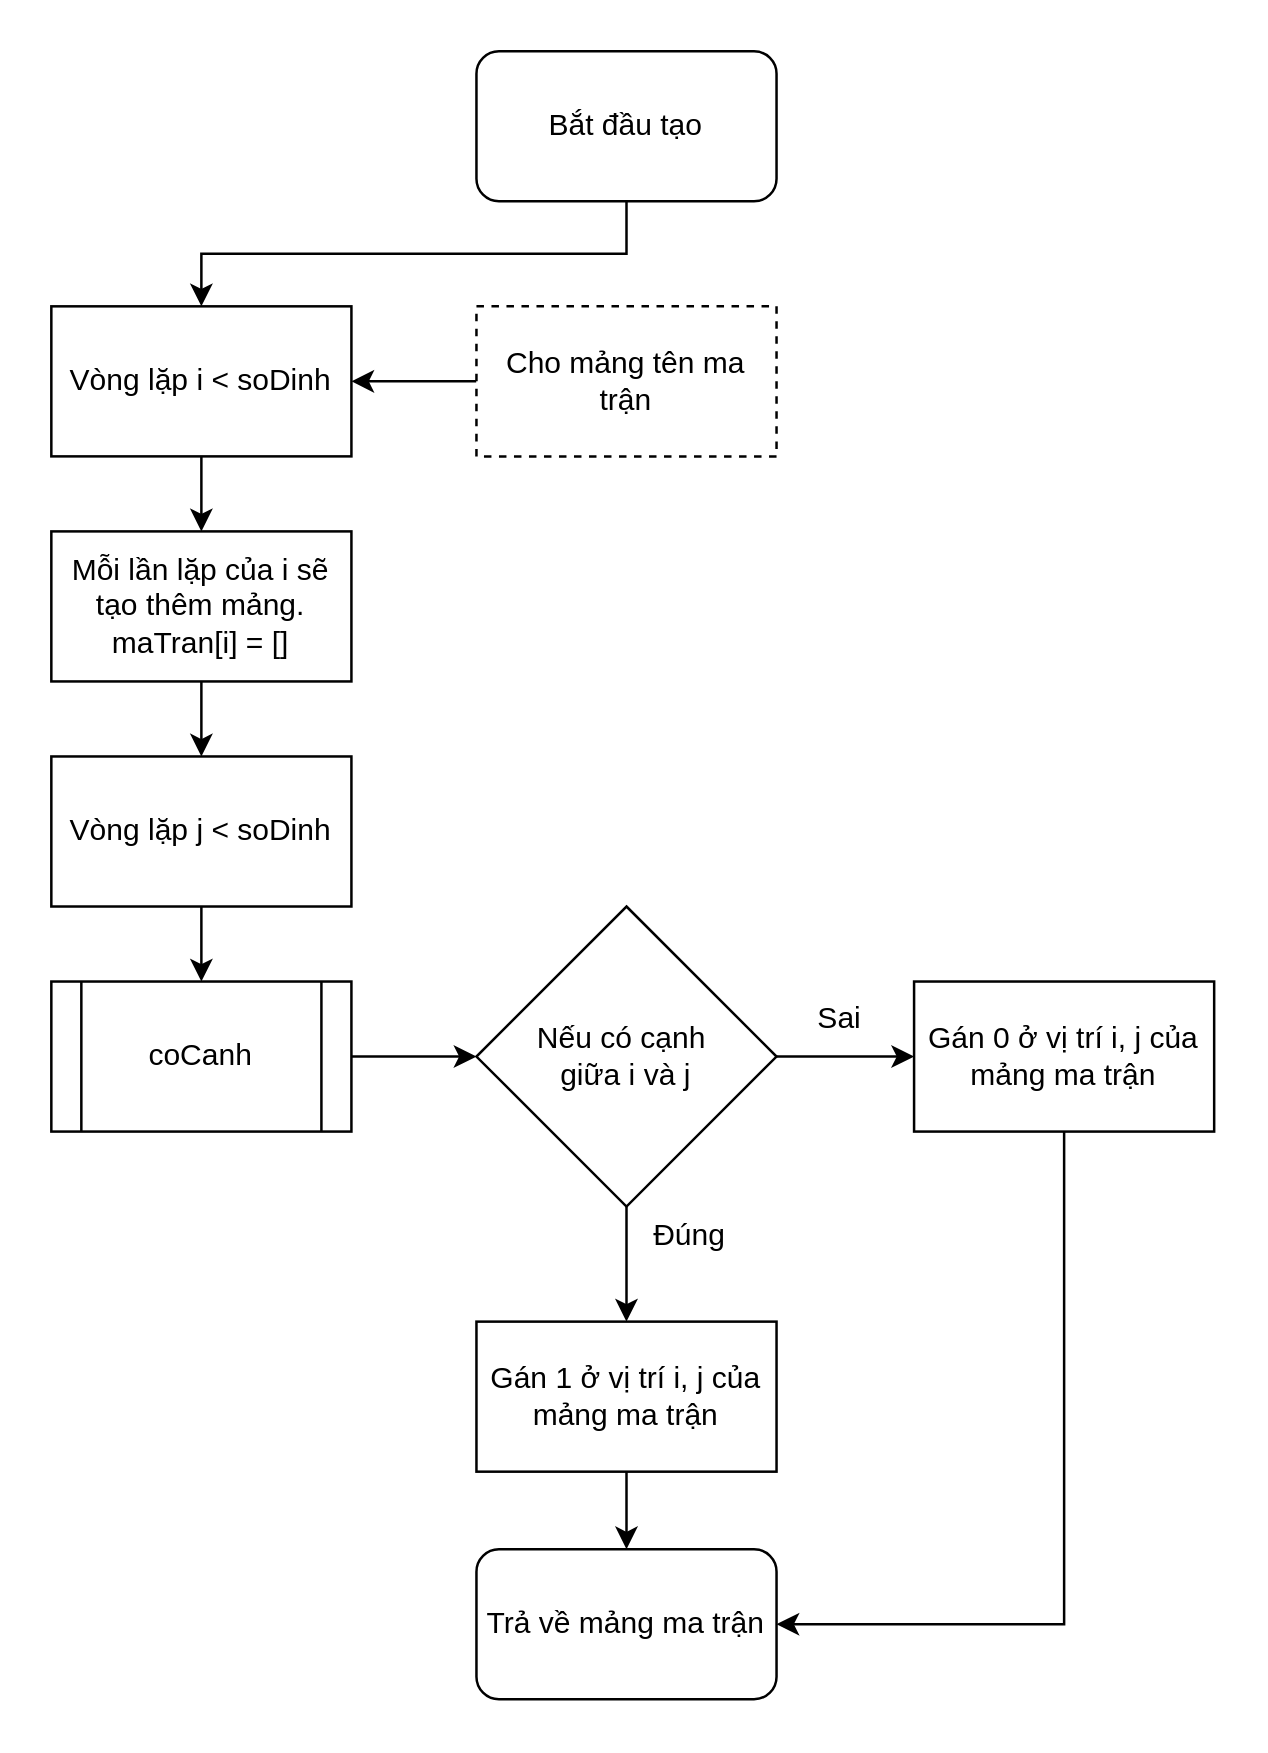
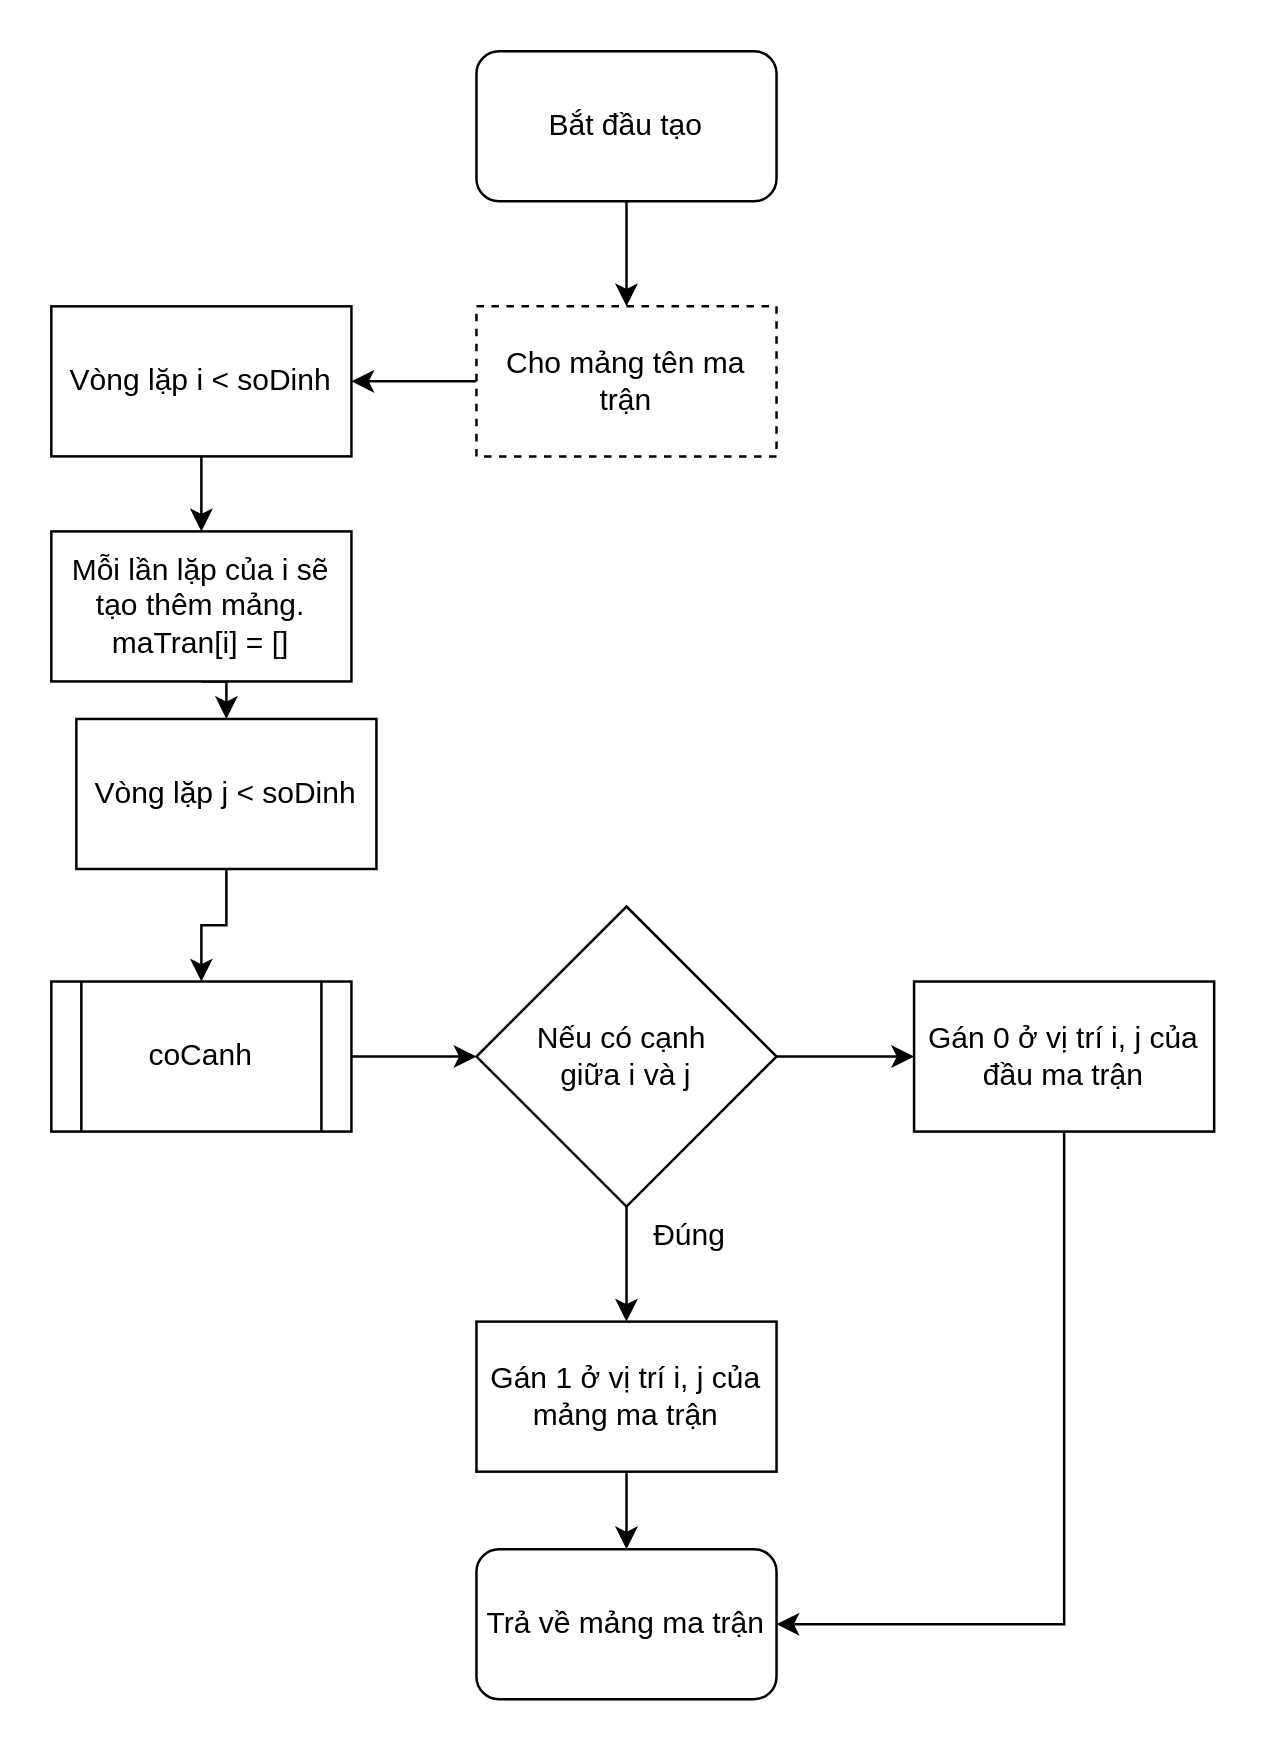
- <mxCell id="2" style="edgeStyle=orthogonalEdgeStyle;rounded=0;orthogonalLoop=1;jettySize=auto;html=1;exitX=0.5;exitY=1;exitDx=0;exitDy=0;" edge="1" parent="1" source="3" target="7"><mxGeometry relative="1" as="geometry" /></mxCell>
+ <mxCell id="2" style="edgeStyle=orthogonalEdgeStyle;rounded=0;orthogonalLoop=1;jettySize=auto;html=1;exitX=0.5;exitY=1;exitDx=0;exitDy=0;entryX=0.5;entryY=0;entryDx=0;entryDy=0;" edge="1" parent="1" source="3" target="5"><mxGeometry relative="1" as="geometry" /></mxCell>
- <mxCell id="9" value="Vòng lặp j &amp;lt; soDinh" style="rounded=0;whiteSpace=wrap;html=1;" vertex="1" parent="1"><mxGeometry x="20" y="302" width="120" height="60" as="geometry" /></mxCell>
+ <mxCell id="9" value="Vòng lặp j &amp;lt; soDinh" style="rounded=0;whiteSpace=wrap;html=1;" vertex="1" parent="1"><mxGeometry x="30" y="287" width="120" height="60" as="geometry" /></mxCell>
- <mxCell id="22" value="Sai" style="text;html=1;align=center;verticalAlign=middle;resizable=0;points=[];autosize=1;strokeColor=none;fillColor=none;" vertex="1" parent="1"><mxGeometry x="315" y="392" width="40" height="30" as="geometry" /></mxCell>
- <mxCell id="20" value="Gán 0 ở vị trí i, j của mảng ma trận" style="rounded=0;whiteSpace=wrap;html=1;" vertex="1" parent="1"><mxGeometry x="365" y="392" width="120" height="60" as="geometry" /></mxCell>
+ <mxCell id="20" value="Gán 0 ở vị trí i, j của đầu ma trận" style="rounded=0;whiteSpace=wrap;html=1;" vertex="1" parent="1"><mxGeometry x="365" y="392" width="120" height="60" as="geometry" /></mxCell>
